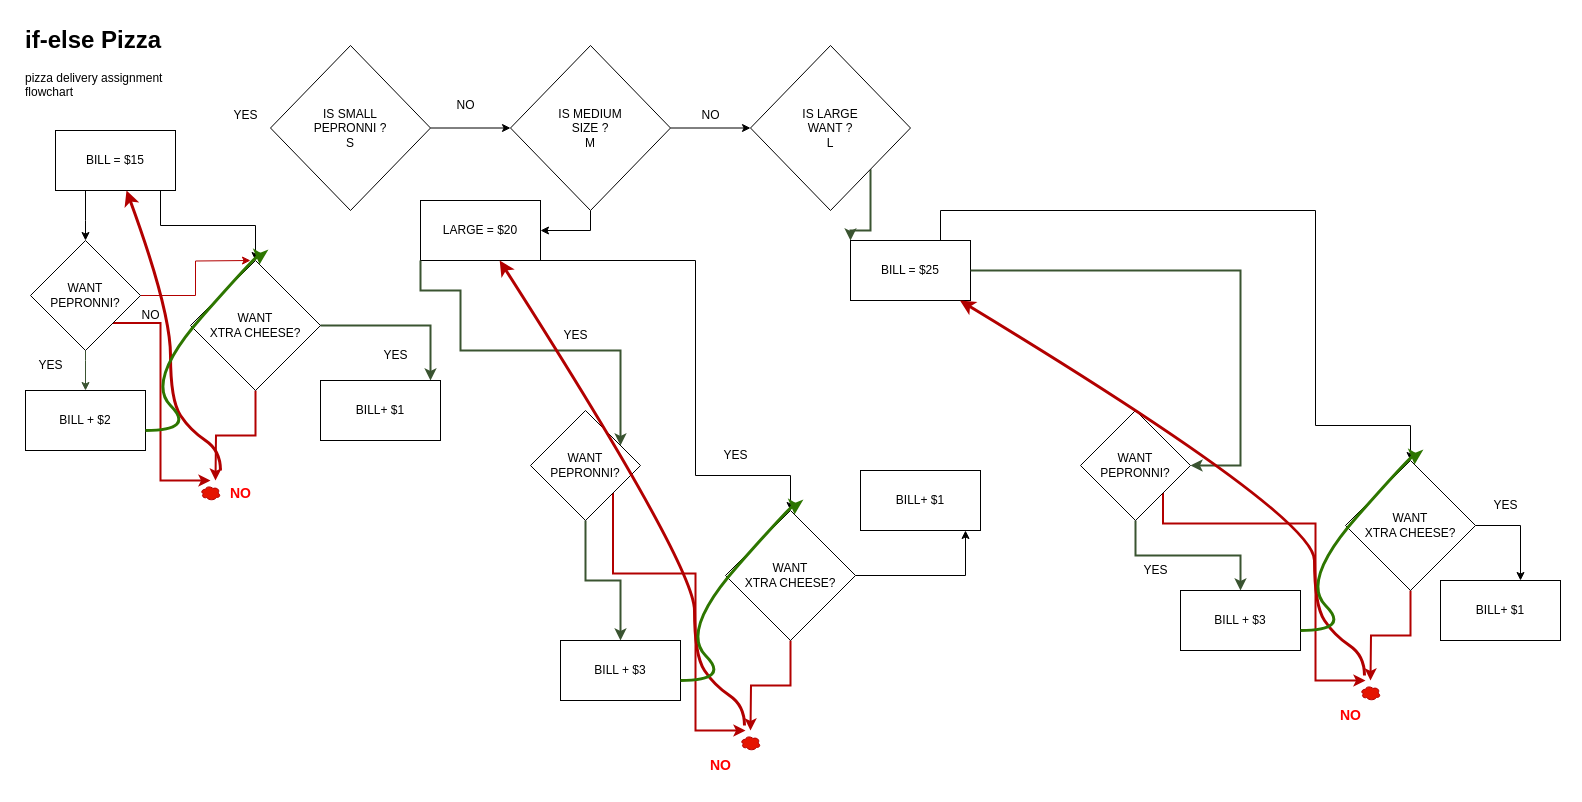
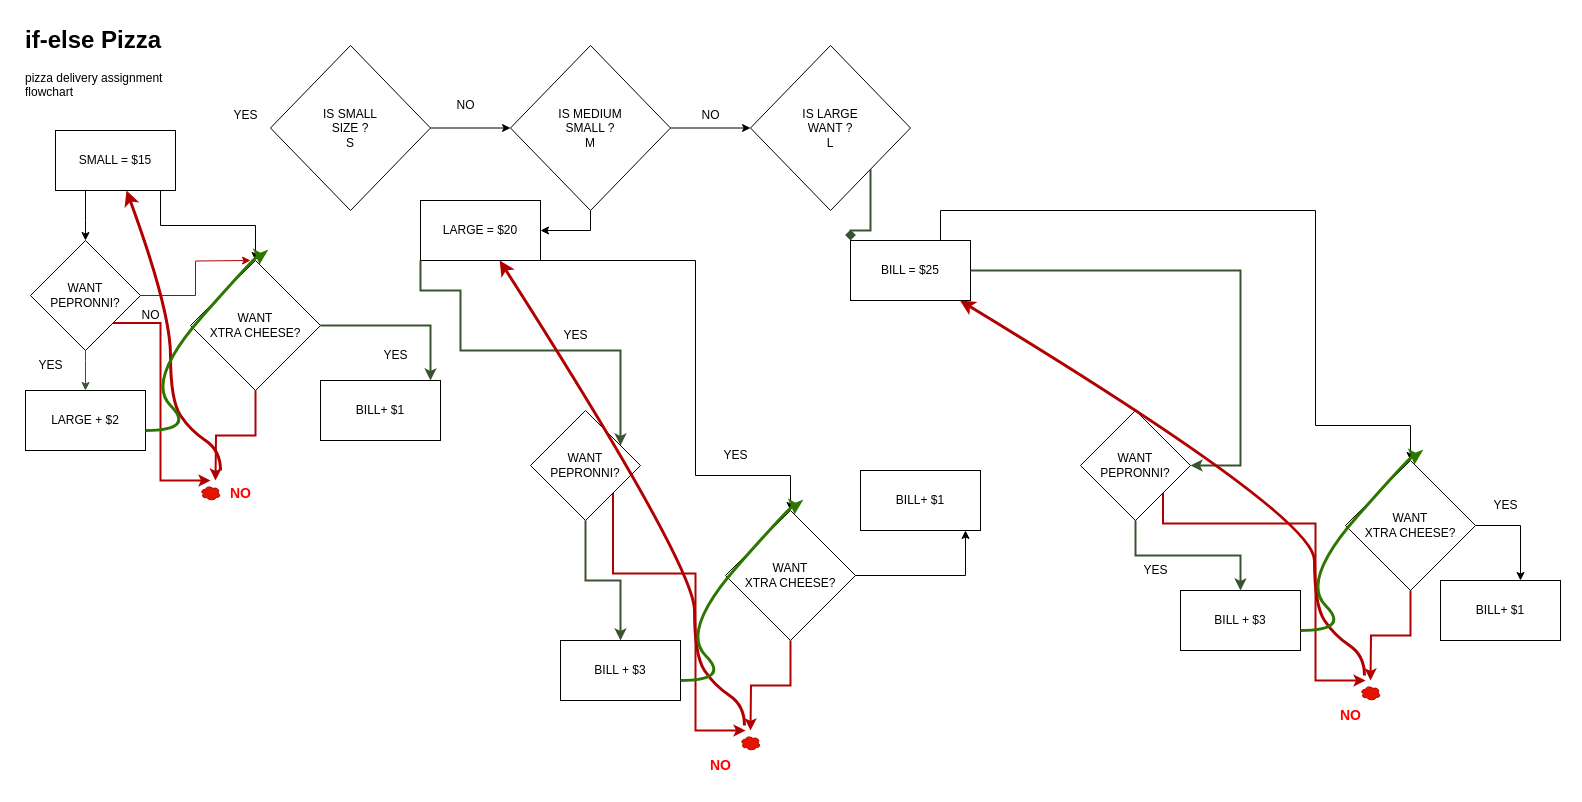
- <mxCell id="4" value="IS SMALL&lt;br&gt;PEPRONNI ?&lt;br&gt;S" style="rhombus;whiteSpace=wrap;html=1;" vertex="1" parent="1"><mxGeometry x="270" y="45" width="160" height="165" as="geometry" /></mxCell>
+ <mxCell id="4" value="IS SMALL&lt;br&gt;SIZE ?&lt;br&gt;S" style="rhombus;whiteSpace=wrap;html=1;" vertex="1" parent="1"><mxGeometry x="270" y="45" width="160" height="165" as="geometry" /></mxCell>
- <mxCell id="25" value="IS MEDIUM&lt;br&gt;SIZE ?&lt;br&gt;M" style="rhombus;whiteSpace=wrap;html=1;" vertex="1" parent="1"><mxGeometry x="510" y="45" width="160" height="165" as="geometry" /></mxCell>
+ <mxCell id="25" value="IS MEDIUM&lt;br&gt;SMALL ?&lt;br&gt;M" style="rhombus;whiteSpace=wrap;html=1;" vertex="1" parent="1"><mxGeometry x="510" y="45" width="160" height="165" as="geometry" /></mxCell>
- <mxCell id="14" value="BILL = $15" style="whiteSpace=wrap;html=1;" vertex="1" parent="1"><mxGeometry x="55" y="130" width="120" height="60" as="geometry" /></mxCell>
+ <mxCell id="14" value="SMALL = $15" style="whiteSpace=wrap;html=1;" vertex="1" parent="1"><mxGeometry x="55" y="130" width="120" height="60" as="geometry" /></mxCell>
- <mxCell id="26" style="edgeStyle=orthogonalEdgeStyle;rounded=0;orthogonalLoop=1;jettySize=auto;html=1;exitX=1;exitY=1;exitDx=0;exitDy=0;entryX=0;entryY=0;entryDx=0;entryDy=0;strokeWidth=2;fillColor=#6d8764;strokeColor=#3A5431;" edge="1" parent="1" source="27" target="46"><mxGeometry relative="1" as="geometry" /></mxCell>
+ <mxCell id="26" style="edgeStyle=orthogonalEdgeStyle;rounded=0;orthogonalLoop=1;jettySize=auto;html=1;exitX=1;exitY=1;exitDx=0;exitDy=0;entryX=0;entryY=0;entryDx=0;entryDy=0;strokeWidth=2;fillColor=#6d8764;strokeColor=#3A5431;endArrow=diamond;" edge="1" parent="1" source="27" target="46"><mxGeometry relative="1" as="geometry" /></mxCell>
- <mxCell id="11" value="BILL + $2" style="whiteSpace=wrap;html=1;" vertex="1" parent="1"><mxGeometry x="25" y="390" width="120" height="60" as="geometry" /></mxCell>
+ <mxCell id="11" value="LARGE + $2" style="whiteSpace=wrap;html=1;" vertex="1" parent="1"><mxGeometry x="25" y="390" width="120" height="60" as="geometry" /></mxCell>
